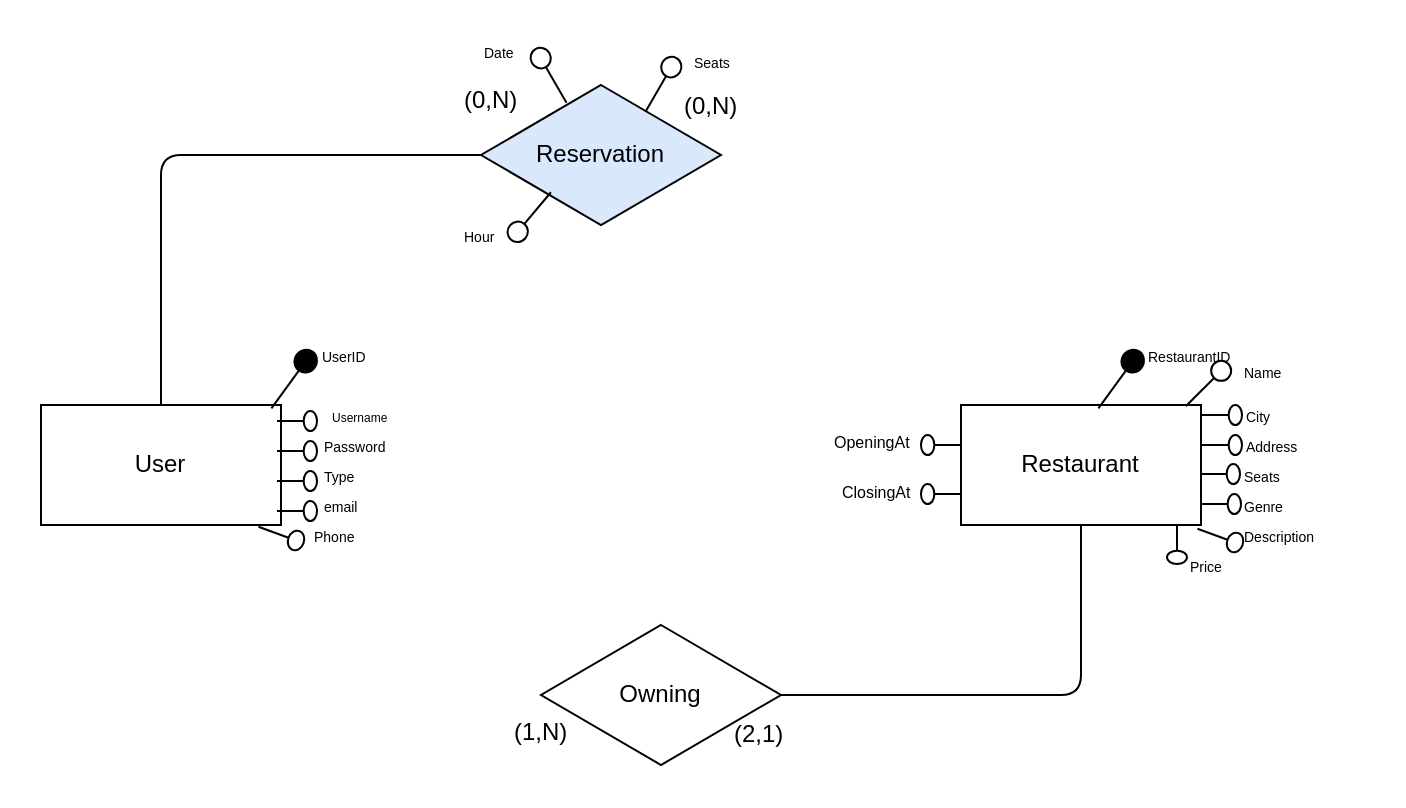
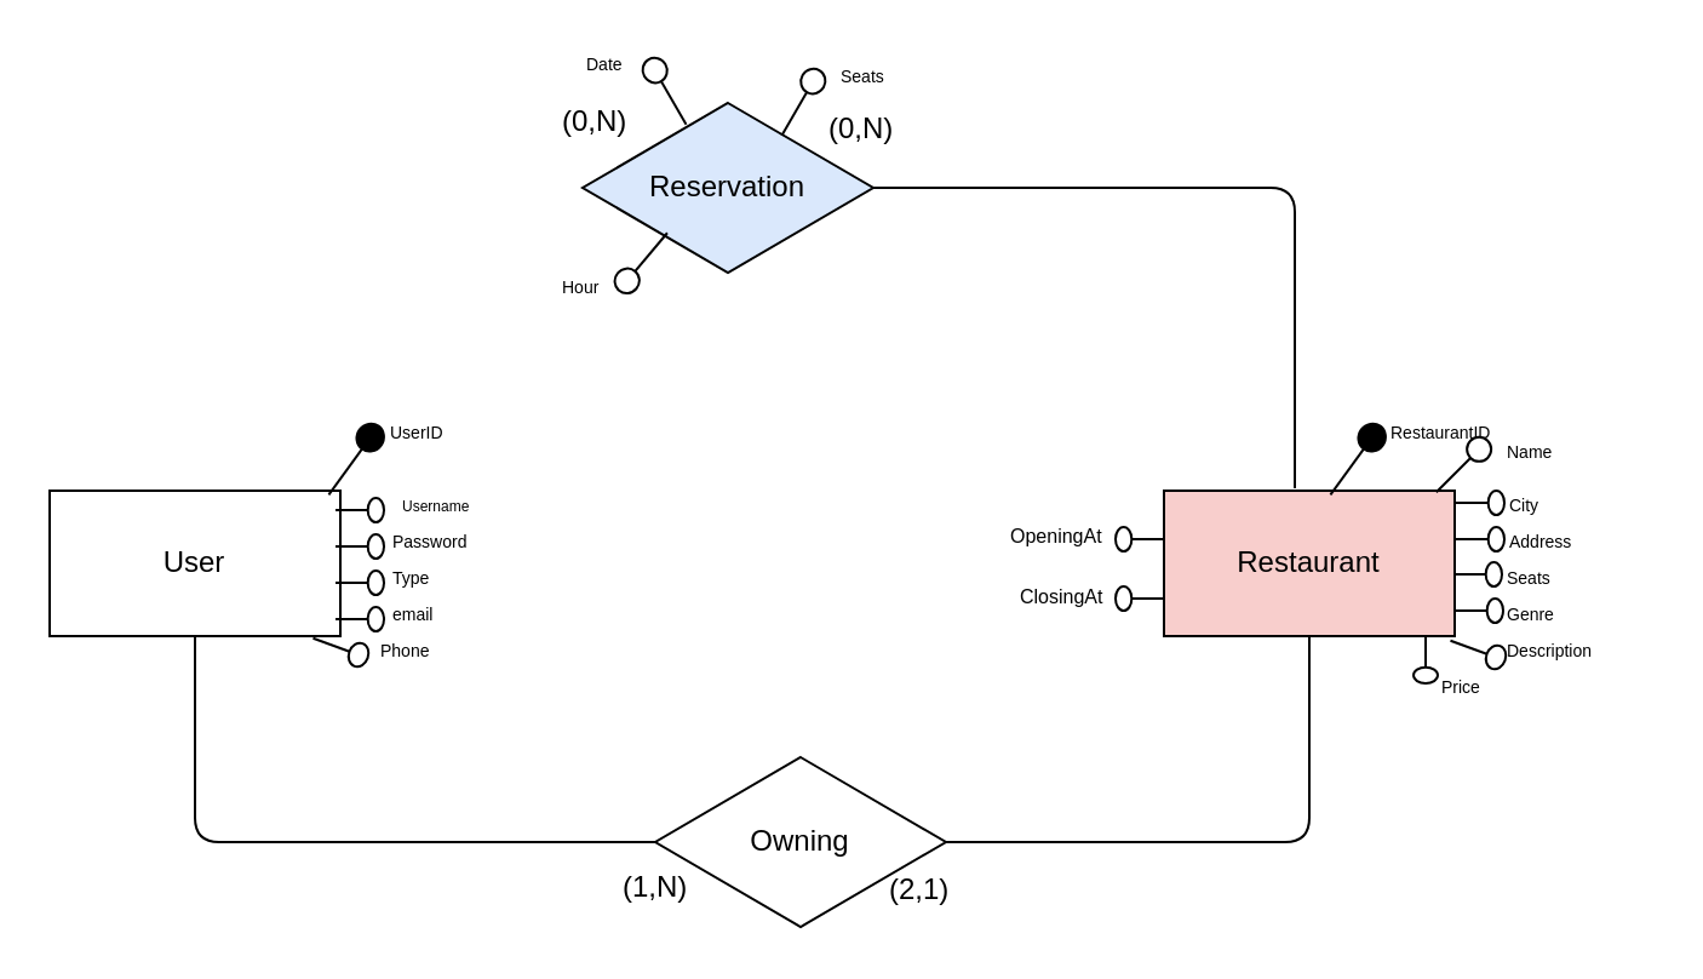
- <mxCell id="6" value="" style="endArrow=none;html=1;fillColor=#000000;entryX=0;entryY=0.5;entryDx=0;entryDy=0;" parent="1" source="2" target="4" edge="1"><mxGeometry width="50" height="50" relative="1" as="geometry"><mxPoint x="80" y="172" as="sourcePoint" /><mxPoint x="170" y="52" as="targetPoint" /><Array as="points"><mxPoint x="80" y="77" /></Array></mxGeometry></mxCell>
+ <mxCell id="9" value="" style="endArrow=none;html=1;fillColor=#000000;exitX=1;exitY=0.5;exitDx=0;exitDy=0;entryX=0.45;entryY=-0.017;entryDx=0;entryDy=0;entryPerimeter=0;" parent="1" source="4" target="3" edge="1"><mxGeometry width="50" height="50" relative="1" as="geometry"><mxPoint x="515" y="102" as="sourcePoint" /><mxPoint x="565" y="52" as="targetPoint" /><Array as="points"><mxPoint x="534" y="77" /></Array></mxGeometry></mxCell>
- <mxCell id="3" value="Restaurant" style="rounded=0;whiteSpace=wrap;html=1;" parent="1" vertex="1"><mxGeometry x="480" y="202" width="120" height="60" as="geometry" /></mxCell>
+ <mxCell id="3" value="Restaurant" style="rounded=0;whiteSpace=wrap;html=1;fillColor=#f8cecc;" parent="1" vertex="1"><mxGeometry x="480" y="202" width="120" height="60" as="geometry" /></mxCell>
+ <mxCell id="7" value="" style="endArrow=none;html=1;fillColor=#000000;entryX=0;entryY=0.5;entryDx=0;entryDy=0;" parent="1" source="2" target="5" edge="1"><mxGeometry width="50" height="50" relative="1" as="geometry"><mxPoint x="80" y="312" as="sourcePoint" /><mxPoint x="120" y="322" as="targetPoint" /><Array as="points"><mxPoint x="80" y="347" /></Array></mxGeometry></mxCell>
